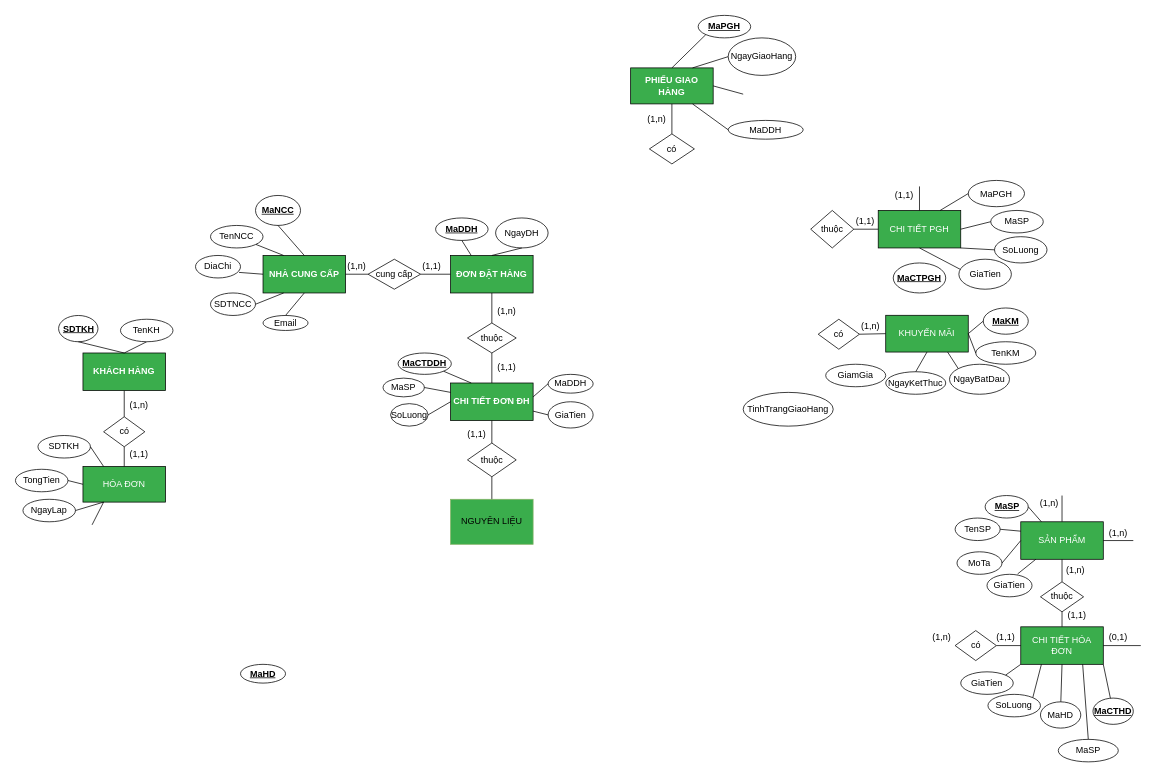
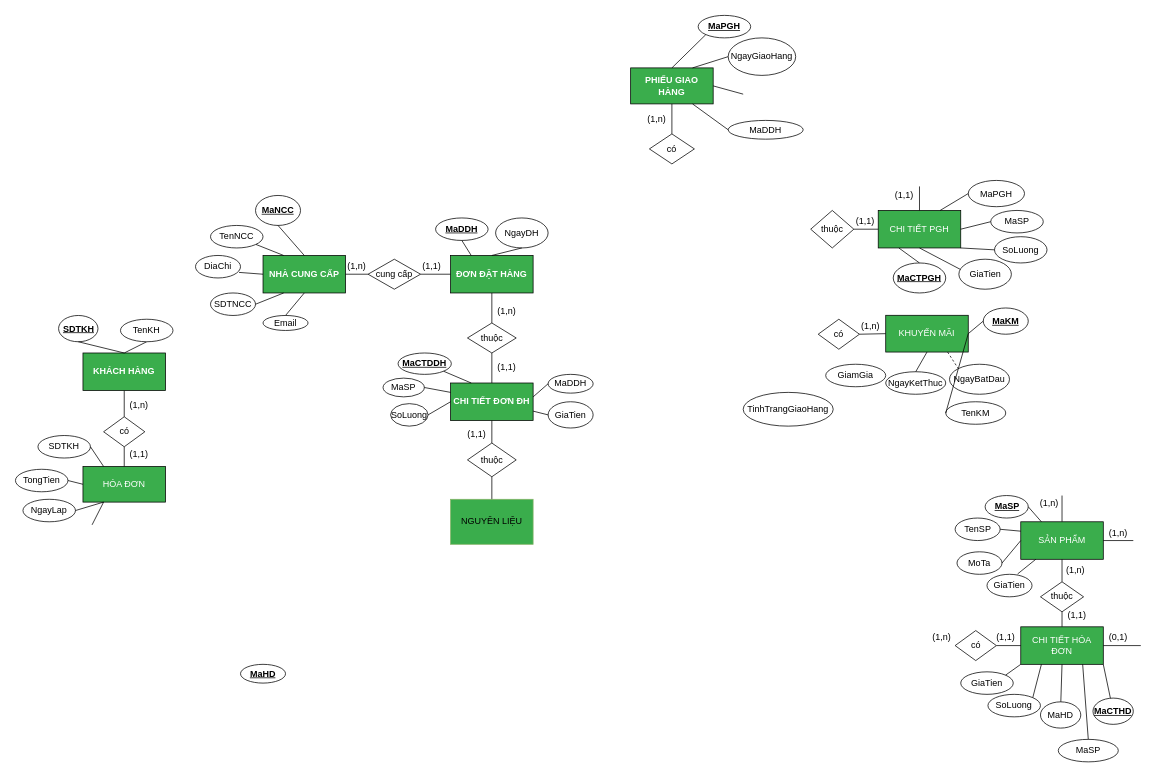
+ <mxCell id="137" value="" style="endArrow=none;html=1;rounded=0;entryX=0.5;entryY=0;entryDx=0;entryDy=0;exitX=0.25;exitY=1;exitDx=0;exitDy=0;" parent="1" source="64" target="136" edge="1"><mxGeometry width="50" height="50" relative="1" as="geometry"><mxPoint x="1110" y="345" as="sourcePoint" /><mxPoint x="935" y="225" as="targetPoint" /></mxGeometry></mxCell>
- <mxCell id="88" value="TenKM" style="ellipse;whiteSpace=wrap;html=1;" parent="1" vertex="1"><mxGeometry x="1300" y="455" width="80" height="30" as="geometry" /></mxCell>
+ <mxCell id="88" value="TenKM" style="ellipse;whiteSpace=wrap;html=1;" parent="1" vertex="1"><mxGeometry x="1260" y="535" width="80" height="30" as="geometry" /></mxCell>
- <mxCell id="93" value="" style="endArrow=none;html=1;rounded=0;entryX=0;entryY=0;entryDx=0;entryDy=0;exitX=0.75;exitY=1;exitDx=0;exitDy=0;" parent="1" source="49" target="87" edge="1"><mxGeometry width="50" height="50" relative="1" as="geometry"><mxPoint x="1000" y="260" as="sourcePoint" /><mxPoint x="1050" y="210" as="targetPoint" /></mxGeometry></mxCell>
+ <mxCell id="93" value="" style="endArrow=none;html=1;rounded=0;entryX=0;entryY=0;entryDx=0;entryDy=0;exitX=0.75;exitY=1;exitDx=0;exitDy=0;dashed=1;" parent="1" source="49" target="87" edge="1"><mxGeometry width="50" height="50" relative="1" as="geometry"><mxPoint x="1000" y="260" as="sourcePoint" /><mxPoint x="1050" y="210" as="targetPoint" /></mxGeometry></mxCell>
